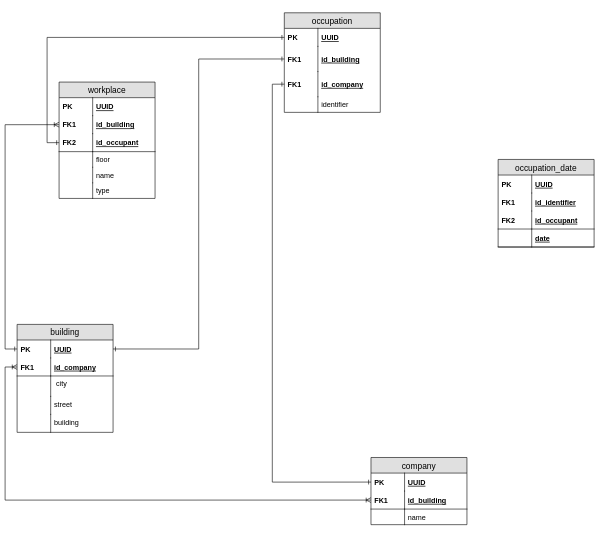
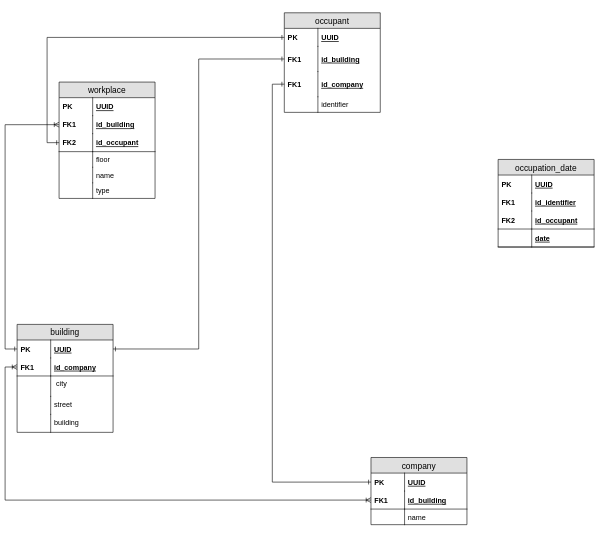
- <mxCell id="9" value="occupation" style="swimlane;fontStyle=0;childLayout=stackLayout;horizontal=1;startSize=26;fillColor=#e0e0e0;horizontalStack=0;resizeParent=1;resizeParentMax=0;resizeLast=0;collapsible=1;marginBottom=0;swimlaneFillColor=#ffffff;align=center;fontSize=14;" vertex="1" parent="1"><mxGeometry x="465.5" y="20.353" width="160" height="166" as="geometry" /></mxCell>
+ <mxCell id="9" value="occupant" style="swimlane;fontStyle=0;childLayout=stackLayout;horizontal=1;startSize=26;fillColor=#e0e0e0;horizontalStack=0;resizeParent=1;resizeParentMax=0;resizeLast=0;collapsible=1;marginBottom=0;swimlaneFillColor=#ffffff;align=center;fontSize=14;" vertex="1" parent="1"><mxGeometry x="465.5" y="20.353" width="160" height="166" as="geometry" /></mxCell>
